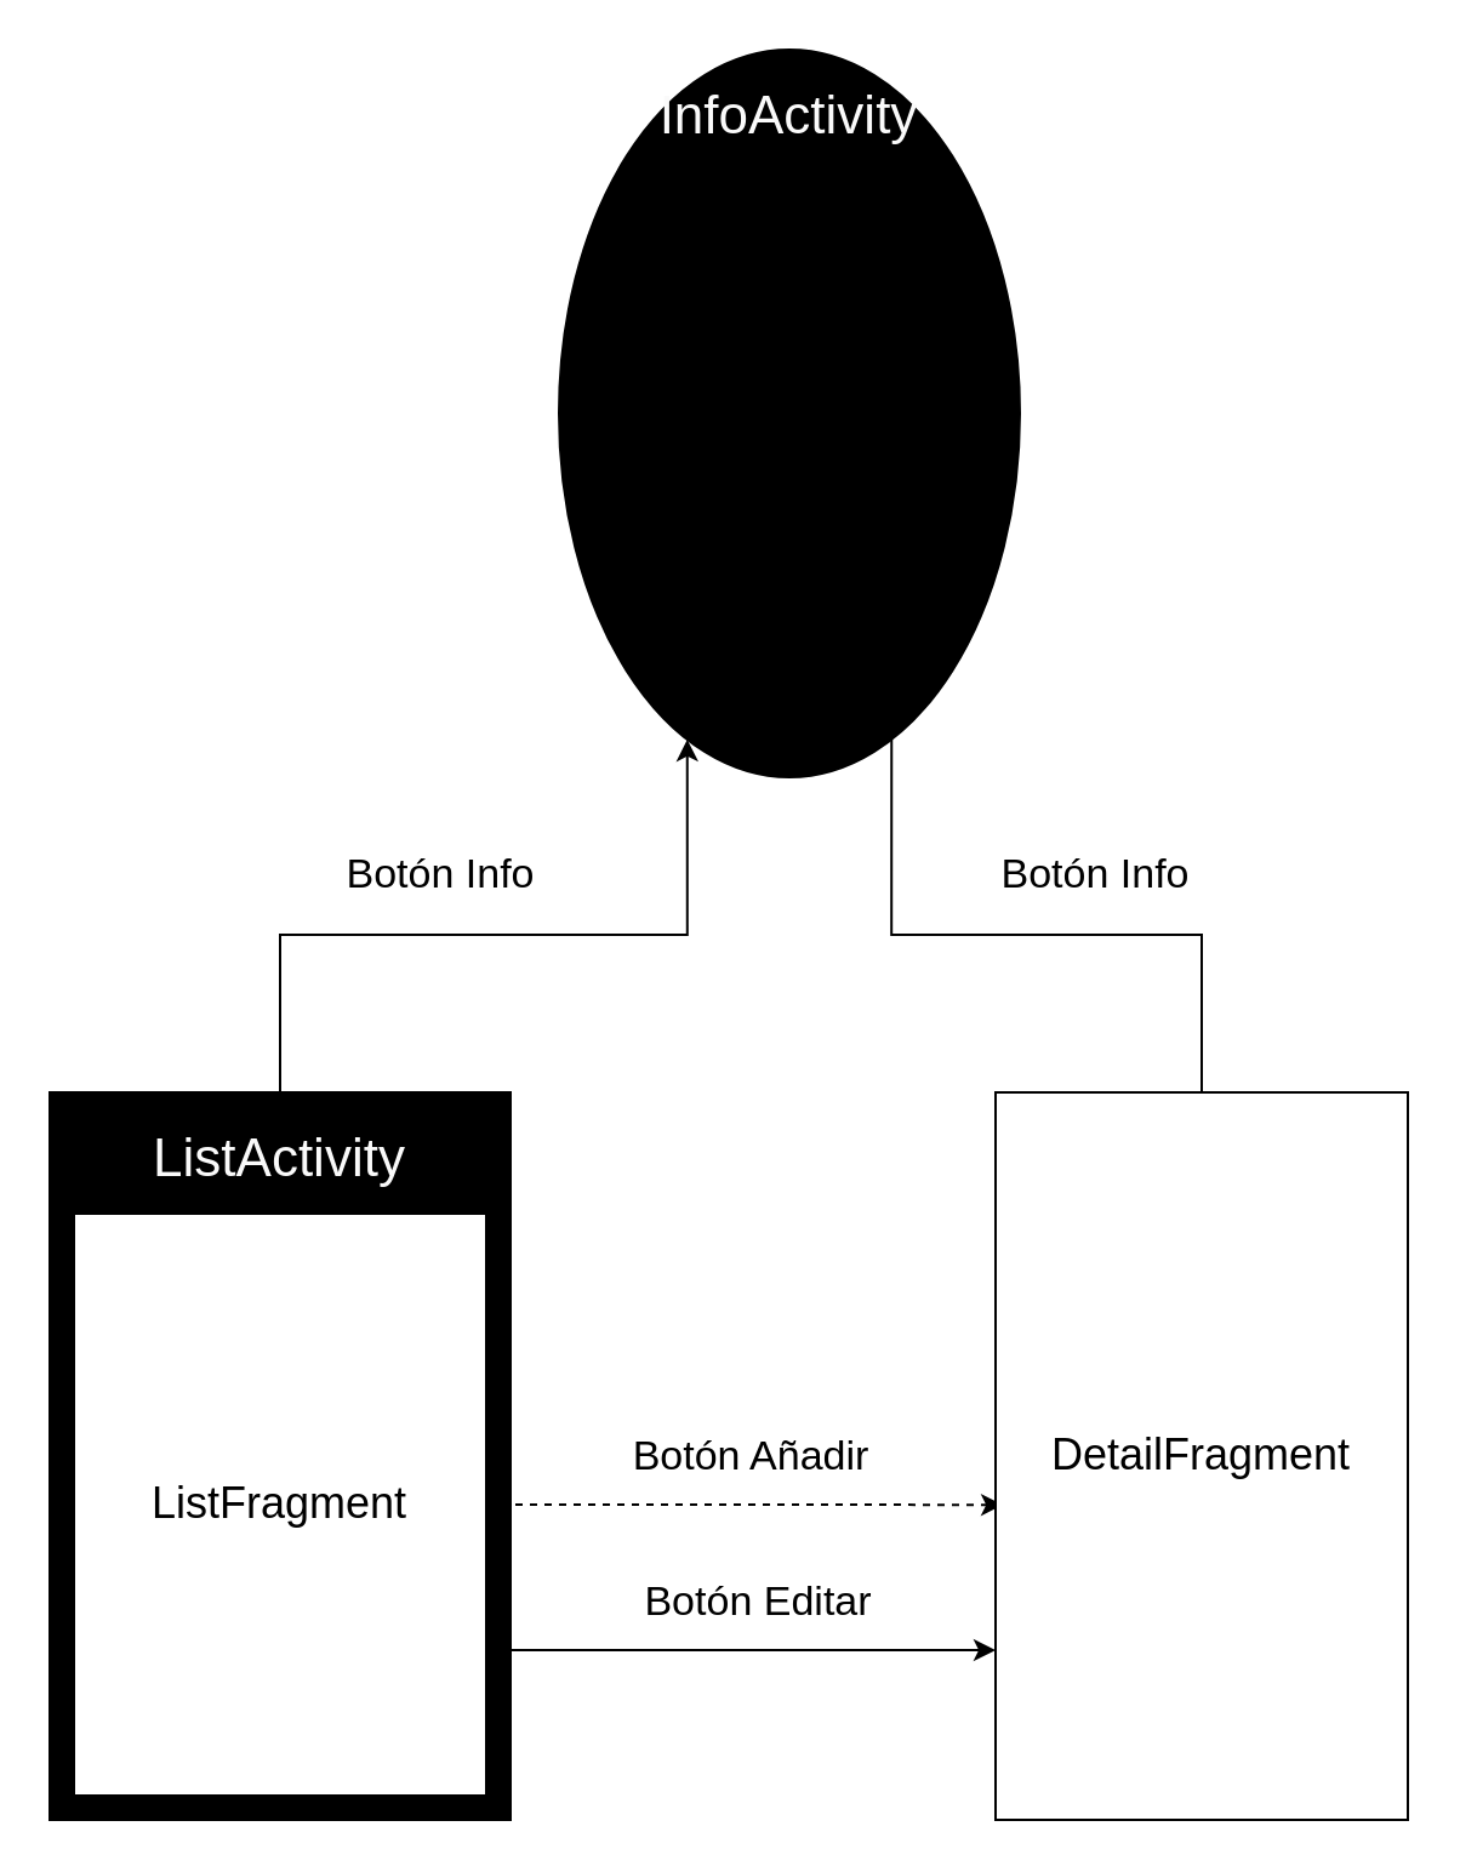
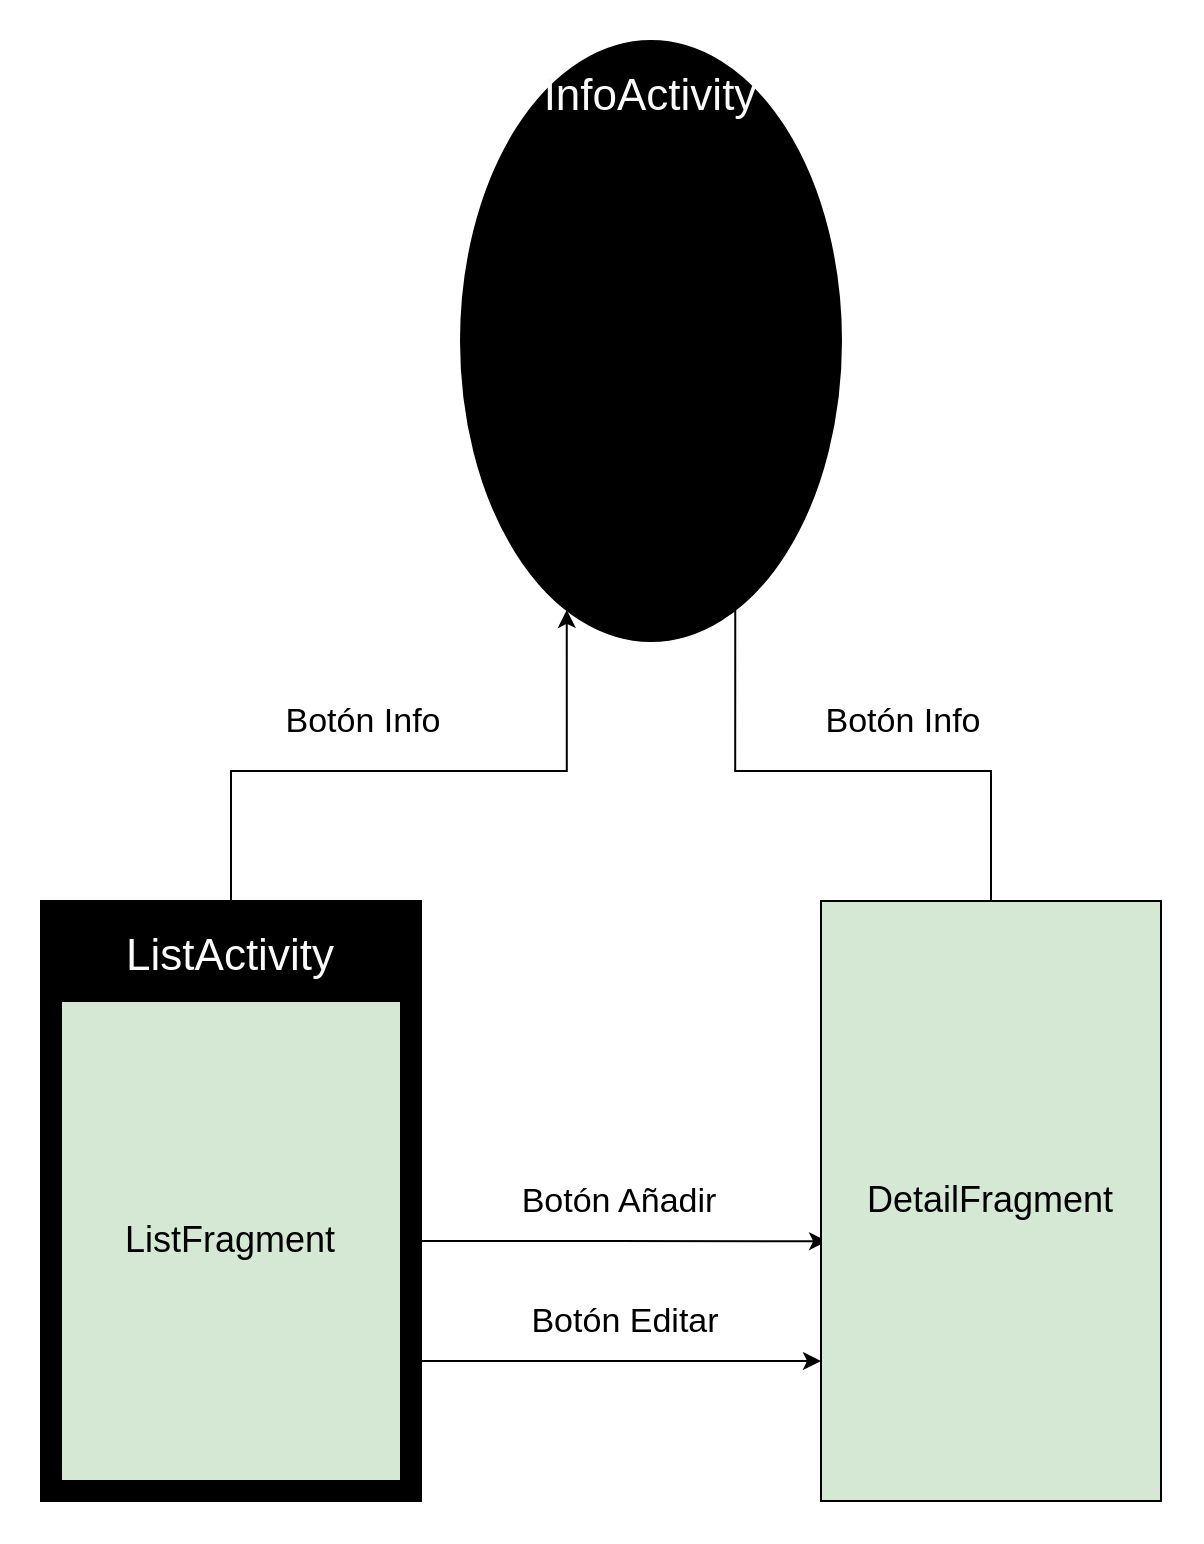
- <mxCell id="8" value="&lt;font style=&quot;font-size: 18px;&quot;&gt;DetailFragment&lt;/font&gt;" style="rounded=0;whiteSpace=wrap;html=1;" vertex="1" parent="1"><mxGeometry x="410" y="450" width="170" height="300" as="geometry" /></mxCell>
+ <mxCell id="8" value="&lt;font style=&quot;font-size: 18px;&quot;&gt;DetailFragment&lt;/font&gt;" style="rounded=0;whiteSpace=wrap;html=1;fillColor=#d5e8d4;" vertex="1" parent="1"><mxGeometry x="410" y="450" width="170" height="300" as="geometry" /></mxCell>
- <mxCell id="6" value="&lt;font style=&quot;font-size: 18px;&quot;&gt;ListFragment&lt;/font&gt;" style="rounded=0;whiteSpace=wrap;html=1;" vertex="1" parent="1"><mxGeometry x="30" y="500" width="170" height="240" as="geometry" /></mxCell>
+ <mxCell id="6" value="&lt;font style=&quot;font-size: 18px;&quot;&gt;ListFragment&lt;/font&gt;" style="rounded=0;whiteSpace=wrap;html=1;fillColor=#d5e8d4;" vertex="1" parent="1"><mxGeometry x="30" y="500" width="170" height="240" as="geometry" /></mxCell>
- <mxCell id="4" style="edgeStyle=orthogonalEdgeStyle;rounded=0;orthogonalLoop=1;jettySize=auto;html=1;exitX=1;exitY=0.5;exitDx=0;exitDy=0;entryX=0.018;entryY=0.567;entryDx=0;entryDy=0;entryPerimeter=0;dashed=1;" edge="1" parent="1" source="6" target="8"><mxGeometry relative="1" as="geometry"><mxPoint x="340" y="600" as="targetPoint" /></mxGeometry></mxCell>
+ <mxCell id="4" style="edgeStyle=orthogonalEdgeStyle;rounded=0;orthogonalLoop=1;jettySize=auto;html=1;exitX=1;exitY=0.5;exitDx=0;exitDy=0;entryX=0.018;entryY=0.567;entryDx=0;entryDy=0;entryPerimeter=0;" edge="1" parent="1" source="6" target="8"><mxGeometry relative="1" as="geometry"><mxPoint x="340" y="600" as="targetPoint" /></mxGeometry></mxCell>
